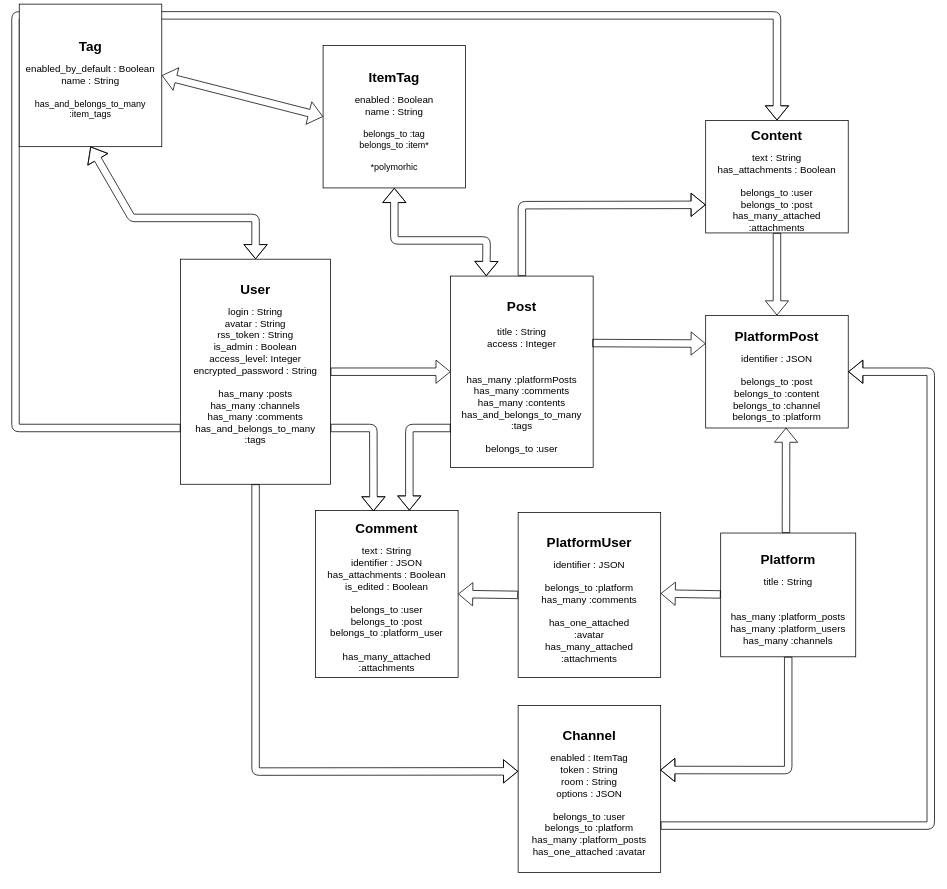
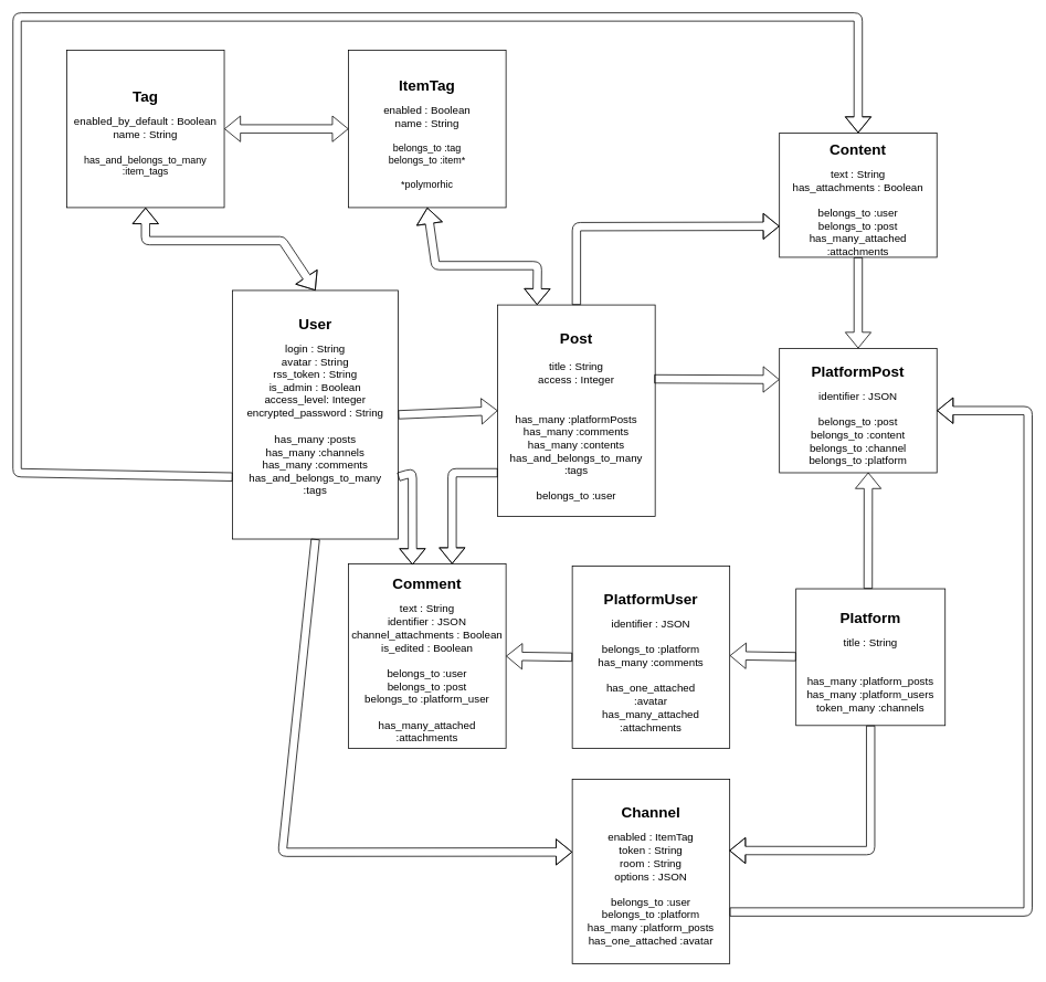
- <mxCell id="16" value="&lt;h2 style=&quot;font-size: 13px&quot;&gt;&lt;font style=&quot;font-size: 18px&quot;&gt;Tag&lt;/font&gt;&lt;/h2&gt;&lt;div style=&quot;font-size: 13px&quot;&gt;&lt;font style=&quot;font-size: 13px&quot;&gt;enabled_by_default : Boolean&lt;/font&gt;&lt;/div&gt;&lt;div style=&quot;font-size: 13px&quot;&gt;&lt;font style=&quot;font-size: 13px&quot;&gt;name : String&lt;/font&gt;&lt;/div&gt;&lt;div style=&quot;font-size: 13px&quot;&gt;&lt;font style=&quot;font-size: 13px&quot;&gt;&lt;br&gt;&lt;/font&gt;&lt;/div&gt;&lt;div&gt;has_and_belongs_to_many&lt;/div&gt;&lt;div&gt; :item_tags&lt;/div&gt;" style="rounded=0;whiteSpace=wrap;html=1;" vertex="1" parent="1"><mxGeometry x="25" y="5" width="190" height="190" as="geometry" /></mxCell>
+ <mxCell id="16" value="&lt;h2 style=&quot;font-size: 13px&quot;&gt;&lt;font style=&quot;font-size: 18px&quot;&gt;Tag&lt;/font&gt;&lt;/h2&gt;&lt;div style=&quot;font-size: 13px&quot;&gt;&lt;font style=&quot;font-size: 13px&quot;&gt;enabled_by_default : Boolean&lt;/font&gt;&lt;/div&gt;&lt;div style=&quot;font-size: 13px&quot;&gt;&lt;font style=&quot;font-size: 13px&quot;&gt;name : String&lt;/font&gt;&lt;/div&gt;&lt;div style=&quot;font-size: 13px&quot;&gt;&lt;font style=&quot;font-size: 13px&quot;&gt;&lt;br&gt;&lt;/font&gt;&lt;/div&gt;&lt;div&gt;has_and_belongs_to_many&lt;/div&gt;&lt;div&gt; :item_tags&lt;/div&gt;" style="rounded=0;whiteSpace=wrap;html=1;" vertex="1" parent="1"><mxGeometry x="80" y="60" width="190" height="190" as="geometry" /></mxCell>
- <mxCell id="17" value="&lt;h2 style=&quot;font-size: 13px&quot;&gt;&lt;font style=&quot;font-size: 18px&quot;&gt;ItemTag&lt;/font&gt;&lt;/h2&gt;&lt;div style=&quot;font-size: 13px&quot;&gt;&lt;font style=&quot;font-size: 13px&quot;&gt;enabled : Boolean&lt;/font&gt;&lt;/div&gt;&lt;div style=&quot;font-size: 13px&quot;&gt;&lt;font style=&quot;font-size: 13px&quot;&gt;name : String&lt;/font&gt;&lt;/div&gt;&lt;div style=&quot;font-size: 13px&quot;&gt;&lt;font style=&quot;font-size: 13px&quot;&gt;&lt;br&gt;&lt;/font&gt;&lt;/div&gt;&lt;div&gt;belongs_to :tag&lt;/div&gt;&lt;div&gt;belongs_to :item*&lt;/div&gt;&lt;div&gt;&lt;br&gt;&lt;/div&gt;&lt;div&gt;*polymorhic&lt;br&gt;&lt;/div&gt;" style="rounded=0;whiteSpace=wrap;html=1;" vertex="1" parent="1"><mxGeometry x="430" y="60" width="190" height="190" as="geometry" /></mxCell>
+ <mxCell id="17" value="&lt;h2 style=&quot;font-size: 13px&quot;&gt;&lt;font style=&quot;font-size: 18px&quot;&gt;ItemTag&lt;/font&gt;&lt;/h2&gt;&lt;div style=&quot;font-size: 13px&quot;&gt;&lt;font style=&quot;font-size: 13px&quot;&gt;enabled : Boolean&lt;/font&gt;&lt;/div&gt;&lt;div style=&quot;font-size: 13px&quot;&gt;&lt;font style=&quot;font-size: 13px&quot;&gt;name : String&lt;/font&gt;&lt;/div&gt;&lt;div style=&quot;font-size: 13px&quot;&gt;&lt;font style=&quot;font-size: 13px&quot;&gt;&lt;br&gt;&lt;/font&gt;&lt;/div&gt;&lt;div&gt;belongs_to :tag&lt;/div&gt;&lt;div&gt;belongs_to :item*&lt;/div&gt;&lt;div&gt;&lt;br&gt;&lt;/div&gt;&lt;div&gt;*polymorhic&lt;br&gt;&lt;/div&gt;" style="rounded=0;whiteSpace=wrap;html=1;" vertex="1" parent="1"><mxGeometry x="420" y="60" width="190" height="190" as="geometry" /></mxCell>
- <mxCell id="2" value="&lt;h2 style=&quot;font-size: 13px&quot;&gt;&lt;font style=&quot;font-size: 18px&quot;&gt;User&lt;/font&gt;&lt;/h2&gt;&lt;div style=&quot;font-size: 13px&quot;&gt;&lt;font style=&quot;font-size: 13px&quot;&gt;login : String&lt;/font&gt;&lt;br&gt;&lt;div style=&quot;font-size: 13px&quot;&gt;&lt;font style=&quot;font-size: 13px&quot;&gt;avatar&lt;/font&gt;&lt;font style=&quot;font-size: 13px&quot;&gt;&lt;font style=&quot;font-size: 13px&quot;&gt; : &lt;/font&gt;String&lt;br&gt;&lt;/font&gt;&lt;/div&gt;&lt;div style=&quot;font-size: 13px&quot;&gt;&lt;font style=&quot;font-size: 13px&quot;&gt;rss_token : String&lt;/font&gt;&lt;br&gt;&lt;div style=&quot;font-size: 13px&quot;&gt;&lt;font style=&quot;font-size: 13px&quot;&gt;is_admin&lt;/font&gt;&lt;font style=&quot;font-size: 13px&quot;&gt;&lt;font style=&quot;font-size: 13px&quot;&gt; : &lt;/font&gt;Boolean&lt;/font&gt;&lt;/div&gt;&lt;/div&gt;&lt;div style=&quot;font-size: 13px&quot;&gt;&lt;font style=&quot;font-size: 13px&quot;&gt;access_level: Integer&lt;/font&gt;&lt;br&gt;&lt;/div&gt;&lt;/div&gt;&lt;div style=&quot;font-size: 13px&quot;&gt;&lt;font style=&quot;font-size: 13px&quot;&gt;encrypted_password : String&lt;/font&gt;&lt;/div&gt;&lt;div style=&quot;font-size: 13px&quot;&gt;&lt;font style=&quot;font-size: 13px&quot;&gt;&lt;br&gt;&lt;/font&gt;&lt;/div&gt;&lt;div style=&quot;font-size: 13px&quot;&gt;&lt;font style=&quot;font-size: 13px&quot;&gt;has_many :posts&lt;br&gt;&lt;/font&gt;&lt;/div&gt;&lt;div style=&quot;font-size: 13px&quot;&gt;&lt;font style=&quot;font-size: 13px&quot;&gt;has_many :channels&lt;/font&gt;&lt;/div&gt;&lt;div style=&quot;font-size: 13px&quot;&gt;&lt;font style=&quot;font-size: 13px&quot;&gt;has_many :comments&lt;br&gt;&lt;/font&gt;&lt;/div&gt;&lt;div style=&quot;font-size: 13px&quot;&gt;&lt;font style=&quot;font-size: 13px&quot;&gt;has_and_belongs_to_many&lt;br&gt;&lt;/font&gt;&lt;/div&gt;&lt;div style=&quot;font-size: 13px&quot;&gt;&lt;font style=&quot;font-size: 13px&quot;&gt;:tags&lt;/font&gt;&lt;/div&gt;&lt;div style=&quot;font-size: 13px&quot;&gt;&lt;font style=&quot;font-size: 13px&quot;&gt;&lt;br&gt;&lt;/font&gt;&lt;/div&gt;&lt;div style=&quot;font-size: 13px&quot;&gt;&lt;font style=&quot;font-size: 13px&quot;&gt;&lt;br&gt;&lt;/font&gt;&lt;/div&gt;" style="rounded=0;whiteSpace=wrap;html=1;" parent="1" vertex="1"><mxGeometry x="240" y="345" width="200" height="300" as="geometry" /></mxCell>
+ <mxCell id="2" value="&lt;h2 style=&quot;font-size: 13px&quot;&gt;&lt;font style=&quot;font-size: 18px&quot;&gt;User&lt;/font&gt;&lt;/h2&gt;&lt;div style=&quot;font-size: 13px&quot;&gt;&lt;font style=&quot;font-size: 13px&quot;&gt;login : String&lt;/font&gt;&lt;br&gt;&lt;div style=&quot;font-size: 13px&quot;&gt;&lt;font style=&quot;font-size: 13px&quot;&gt;avatar&lt;/font&gt;&lt;font style=&quot;font-size: 13px&quot;&gt;&lt;font style=&quot;font-size: 13px&quot;&gt; : &lt;/font&gt;String&lt;br&gt;&lt;/font&gt;&lt;/div&gt;&lt;div style=&quot;font-size: 13px&quot;&gt;&lt;font style=&quot;font-size: 13px&quot;&gt;rss_token : String&lt;/font&gt;&lt;br&gt;&lt;div style=&quot;font-size: 13px&quot;&gt;&lt;font style=&quot;font-size: 13px&quot;&gt;is_admin&lt;/font&gt;&lt;font style=&quot;font-size: 13px&quot;&gt;&lt;font style=&quot;font-size: 13px&quot;&gt; : &lt;/font&gt;Boolean&lt;/font&gt;&lt;/div&gt;&lt;/div&gt;&lt;div style=&quot;font-size: 13px&quot;&gt;&lt;font style=&quot;font-size: 13px&quot;&gt;access_level: Integer&lt;/font&gt;&lt;br&gt;&lt;/div&gt;&lt;/div&gt;&lt;div style=&quot;font-size: 13px&quot;&gt;&lt;font style=&quot;font-size: 13px&quot;&gt;encrypted_password : String&lt;/font&gt;&lt;/div&gt;&lt;div style=&quot;font-size: 13px&quot;&gt;&lt;font style=&quot;font-size: 13px&quot;&gt;&lt;br&gt;&lt;/font&gt;&lt;/div&gt;&lt;div style=&quot;font-size: 13px&quot;&gt;&lt;font style=&quot;font-size: 13px&quot;&gt;has_many :posts&lt;br&gt;&lt;/font&gt;&lt;/div&gt;&lt;div style=&quot;font-size: 13px&quot;&gt;&lt;font style=&quot;font-size: 13px&quot;&gt;has_many :channels&lt;/font&gt;&lt;/div&gt;&lt;div style=&quot;font-size: 13px&quot;&gt;&lt;font style=&quot;font-size: 13px&quot;&gt;has_many :comments&lt;br&gt;&lt;/font&gt;&lt;/div&gt;&lt;div style=&quot;font-size: 13px&quot;&gt;&lt;font style=&quot;font-size: 13px&quot;&gt;has_and_belongs_to_many&lt;br&gt;&lt;/font&gt;&lt;/div&gt;&lt;div style=&quot;font-size: 13px&quot;&gt;&lt;font style=&quot;font-size: 13px&quot;&gt;:tags&lt;/font&gt;&lt;/div&gt;&lt;div style=&quot;font-size: 13px&quot;&gt;&lt;font style=&quot;font-size: 13px&quot;&gt;&lt;br&gt;&lt;/font&gt;&lt;/div&gt;&lt;div style=&quot;font-size: 13px&quot;&gt;&lt;font style=&quot;font-size: 13px&quot;&gt;&lt;br&gt;&lt;/font&gt;&lt;/div&gt;" style="rounded=0;whiteSpace=wrap;html=1;" parent="1" vertex="1"><mxGeometry x="280" y="350" width="200" height="300" as="geometry" /></mxCell>
- <mxCell id="18" value="&lt;h2 style=&quot;font-size: 13px&quot;&gt;&lt;font style=&quot;font-size: 18px&quot;&gt;Comment&lt;/font&gt;&lt;/h2&gt;&lt;div style=&quot;font-size: 13px&quot;&gt;&lt;font style=&quot;font-size: 13px&quot;&gt;text : String&lt;/font&gt;&lt;/div&gt;&lt;div style=&quot;font-size: 13px&quot;&gt;&lt;font style=&quot;font-size: 13px&quot;&gt;identifier : JSON&lt;/font&gt;&lt;/div&gt;&lt;div style=&quot;font-size: 13px&quot;&gt;&lt;font style=&quot;font-size: 13px&quot;&gt;has_attachments : Boolean&lt;/font&gt;&lt;/div&gt;&lt;div style=&quot;font-size: 13px&quot;&gt;&lt;font style=&quot;font-size: 13px&quot;&gt;is_edited : Boolean&lt;br&gt;&lt;/font&gt;&lt;/div&gt;&lt;div style=&quot;font-size: 13px&quot;&gt;&lt;font style=&quot;font-size: 13px&quot;&gt;&lt;br&gt;&lt;/font&gt;&lt;/div&gt;&lt;div style=&quot;font-size: 13px&quot;&gt;belongs_to :user&lt;/div&gt;&lt;div style=&quot;font-size: 13px&quot;&gt;belongs_to :post &lt;/div&gt;&lt;div style=&quot;font-size: 13px&quot;&gt;belongs_to :platform_user&lt;/div&gt;&lt;div style=&quot;font-size: 13px&quot;&gt;&lt;br&gt;&lt;/div&gt;&lt;div style=&quot;font-size: 13px&quot;&gt;has_many_attached&lt;br&gt;:attachments&lt;br&gt;&lt;/div&gt;" style="rounded=0;whiteSpace=wrap;html=1;" vertex="1" parent="1"><mxGeometry x="420" y="680" width="190" height="222.5" as="geometry" /></mxCell>
+ <mxCell id="18" value="&lt;h2 style=&quot;font-size: 13px&quot;&gt;&lt;font style=&quot;font-size: 18px&quot;&gt;Comment&lt;/font&gt;&lt;/h2&gt;&lt;div style=&quot;font-size: 13px&quot;&gt;&lt;font style=&quot;font-size: 13px&quot;&gt;text : String&lt;/font&gt;&lt;/div&gt;&lt;div style=&quot;font-size: 13px&quot;&gt;&lt;font style=&quot;font-size: 13px&quot;&gt;identifier : JSON&lt;/font&gt;&lt;/div&gt;&lt;div style=&quot;font-size: 13px&quot;&gt;&lt;font style=&quot;font-size: 13px&quot;&gt;channel_attachments : Boolean&lt;/font&gt;&lt;/div&gt;&lt;div style=&quot;font-size: 13px&quot;&gt;&lt;font style=&quot;font-size: 13px&quot;&gt;is_edited : Boolean&lt;br&gt;&lt;/font&gt;&lt;/div&gt;&lt;div style=&quot;font-size: 13px&quot;&gt;&lt;font style=&quot;font-size: 13px&quot;&gt;&lt;br&gt;&lt;/font&gt;&lt;/div&gt;&lt;div style=&quot;font-size: 13px&quot;&gt;belongs_to :user&lt;/div&gt;&lt;div style=&quot;font-size: 13px&quot;&gt;belongs_to :post &lt;/div&gt;&lt;div style=&quot;font-size: 13px&quot;&gt;belongs_to :platform_user&lt;/div&gt;&lt;div style=&quot;font-size: 13px&quot;&gt;&lt;br&gt;&lt;/div&gt;&lt;div style=&quot;font-size: 13px&quot;&gt;has_many_attached&lt;br&gt;:attachments&lt;br&gt;&lt;/div&gt;" style="rounded=0;whiteSpace=wrap;html=1;" vertex="1" parent="1"><mxGeometry x="420" y="680" width="190" height="222.5" as="geometry" /></mxCell>
- <mxCell id="7" value="&lt;h2 style=&quot;font-size: 13px&quot;&gt;&lt;font style=&quot;font-size: 18px&quot;&gt;Platform&lt;/font&gt;&lt;/h2&gt;&lt;div style=&quot;font-size: 13px&quot;&gt;&lt;font style=&quot;font-size: 13px&quot;&gt;title : String&lt;br&gt;&lt;/font&gt;&lt;/div&gt;&lt;div style=&quot;font-size: 13px&quot;&gt;&lt;br&gt;&lt;/div&gt;&lt;div style=&quot;font-size: 13px&quot;&gt;&lt;br&gt;&lt;/div&gt;&lt;div style=&quot;font-size: 13px&quot;&gt;has_many :platform_posts&lt;/div&gt;&lt;div style=&quot;font-size: 13px&quot;&gt;has_many :platform_users&lt;/div&gt;&lt;div style=&quot;font-size: 13px&quot;&gt;has_many :channels&lt;br&gt;&lt;/div&gt;" style="rounded=0;whiteSpace=wrap;html=1;" parent="1" vertex="1"><mxGeometry x="960" y="710" width="180" height="165" as="geometry" /></mxCell>
+ <mxCell id="7" value="&lt;h2 style=&quot;font-size: 13px&quot;&gt;&lt;font style=&quot;font-size: 18px&quot;&gt;Platform&lt;/font&gt;&lt;/h2&gt;&lt;div style=&quot;font-size: 13px&quot;&gt;&lt;font style=&quot;font-size: 13px&quot;&gt;title : String&lt;br&gt;&lt;/font&gt;&lt;/div&gt;&lt;div style=&quot;font-size: 13px&quot;&gt;&lt;br&gt;&lt;/div&gt;&lt;div style=&quot;font-size: 13px&quot;&gt;&lt;br&gt;&lt;/div&gt;&lt;div style=&quot;font-size: 13px&quot;&gt;has_many :platform_posts&lt;/div&gt;&lt;div style=&quot;font-size: 13px&quot;&gt;has_many :platform_users&lt;/div&gt;&lt;div style=&quot;font-size: 13px&quot;&gt;token_many :channels&lt;br&gt;&lt;/div&gt;" style="rounded=0;whiteSpace=wrap;html=1;" parent="1" vertex="1"><mxGeometry x="960" y="710" width="180" height="165" as="geometry" /></mxCell>
